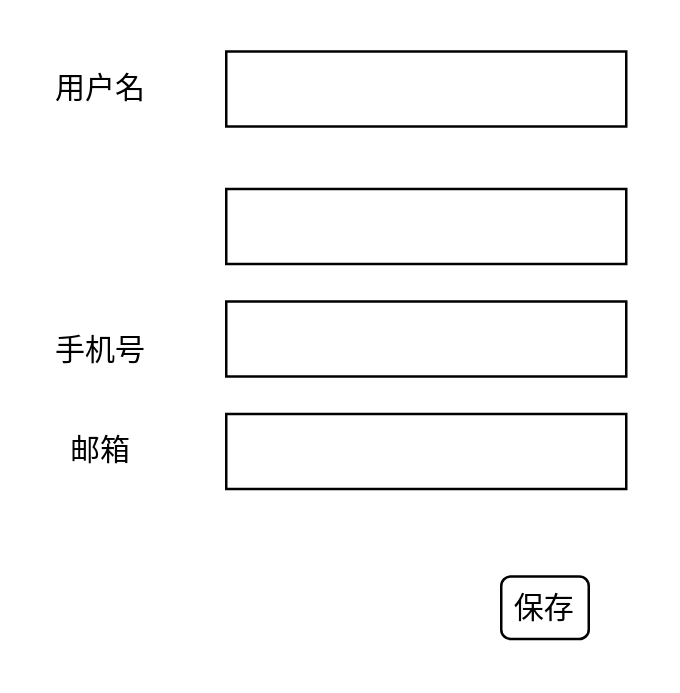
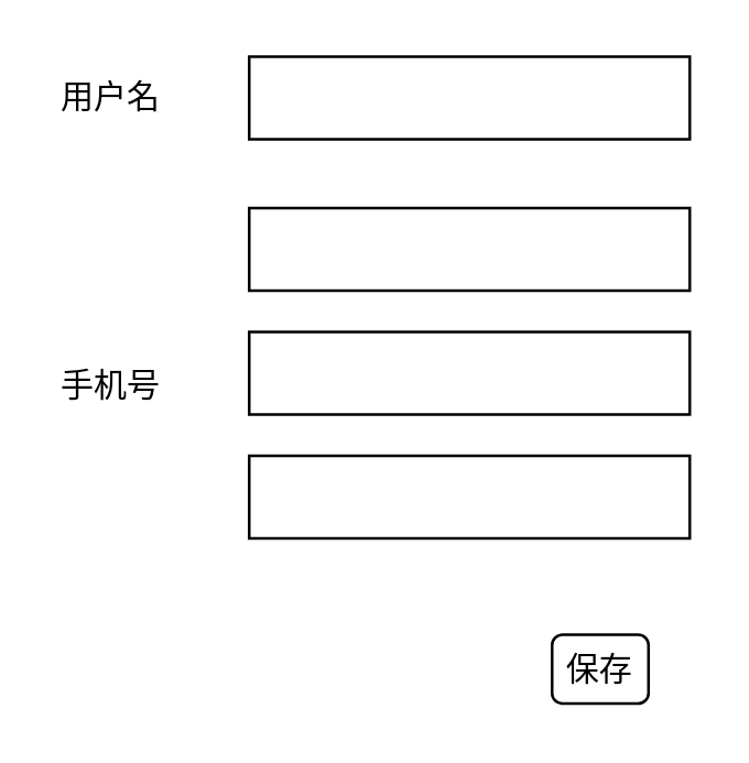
- <mxCell id="6" value="邮箱" style="text;html=1;strokeColor=none;fillColor=none;align=center;verticalAlign=middle;whiteSpace=wrap;rounded=0;" vertex="1" parent="1"><mxGeometry x="20" y="170" width="40" height="20" as="geometry" /></mxCell>
